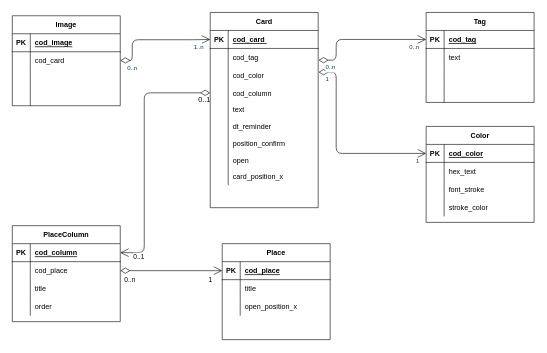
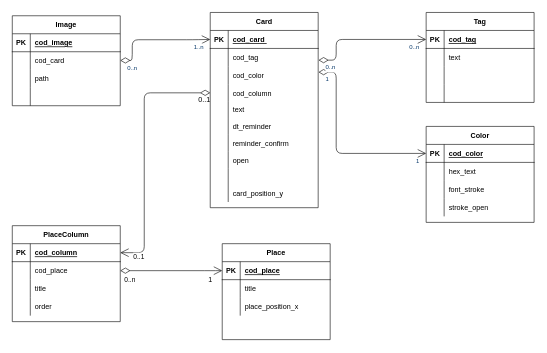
+ <mxCell id="58" value="path" style="shape=partialRectangle;connectable=0;fillColor=none;top=0;left=0;bottom=0;right=0;align=left;spacingLeft=6;overflow=hidden;" vertex="1" parent="56"><mxGeometry x="30" width="150" height="30" as="geometry"><mxRectangle width="150" height="30" as="alternateBounds" /></mxGeometry></mxCell>
- <mxCell id="23" value="position_confirm" style="shape=partialRectangle;connectable=0;fillColor=none;top=0;left=0;bottom=0;right=0;align=left;spacingLeft=6;overflow=hidden;" vertex="1" parent="21"><mxGeometry x="30" width="150" height="28" as="geometry"><mxRectangle width="150" height="28" as="alternateBounds" /></mxGeometry></mxCell>
+ <mxCell id="23" value="reminder_confirm" style="shape=partialRectangle;connectable=0;fillColor=none;top=0;left=0;bottom=0;right=0;align=left;spacingLeft=6;overflow=hidden;" vertex="1" parent="21"><mxGeometry x="30" width="150" height="28" as="geometry"><mxRectangle width="150" height="28" as="alternateBounds" /></mxGeometry></mxCell>
- <mxCell id="29" value="card_position_x" style="shape=partialRectangle;connectable=0;fillColor=none;top=0;left=0;bottom=0;right=0;align=left;spacingLeft=6;overflow=hidden;" vertex="1" parent="27"><mxGeometry x="30" width="150" height="28" as="geometry"><mxRectangle width="150" height="28" as="alternateBounds" /></mxGeometry></mxCell>
+ <mxCell id="32" value="card_position_y" style="shape=partialRectangle;connectable=0;fillColor=none;top=0;left=0;bottom=0;right=0;align=left;spacingLeft=6;overflow=hidden;" vertex="1" parent="30"><mxGeometry x="30" width="150" height="28" as="geometry"><mxRectangle width="150" height="28" as="alternateBounds" /></mxGeometry></mxCell>
- <mxCell id="45" value="stroke_color" style="shape=partialRectangle;connectable=0;fillColor=none;top=0;left=0;bottom=0;right=0;align=left;spacingLeft=6;overflow=hidden;" vertex="1" parent="43"><mxGeometry x="30" width="150" height="30" as="geometry"><mxRectangle width="150" height="30" as="alternateBounds" /></mxGeometry></mxCell>
+ <mxCell id="45" value="stroke_open" style="shape=partialRectangle;connectable=0;fillColor=none;top=0;left=0;bottom=0;right=0;align=left;spacingLeft=6;overflow=hidden;" vertex="1" parent="43"><mxGeometry x="30" width="150" height="30" as="geometry"><mxRectangle width="150" height="30" as="alternateBounds" /></mxGeometry></mxCell>
- <mxCell id="92" value="open_position_x" style="shape=partialRectangle;connectable=0;fillColor=none;top=0;left=0;bottom=0;right=0;align=left;spacingLeft=6;overflow=hidden;" vertex="1" parent="90"><mxGeometry x="30" width="150" height="30" as="geometry"><mxRectangle width="150" height="30" as="alternateBounds" /></mxGeometry></mxCell>
+ <mxCell id="92" value="place_position_x" style="shape=partialRectangle;connectable=0;fillColor=none;top=0;left=0;bottom=0;right=0;align=left;spacingLeft=6;overflow=hidden;" vertex="1" parent="90"><mxGeometry x="30" width="150" height="30" as="geometry"><mxRectangle width="150" height="30" as="alternateBounds" /></mxGeometry></mxCell>
